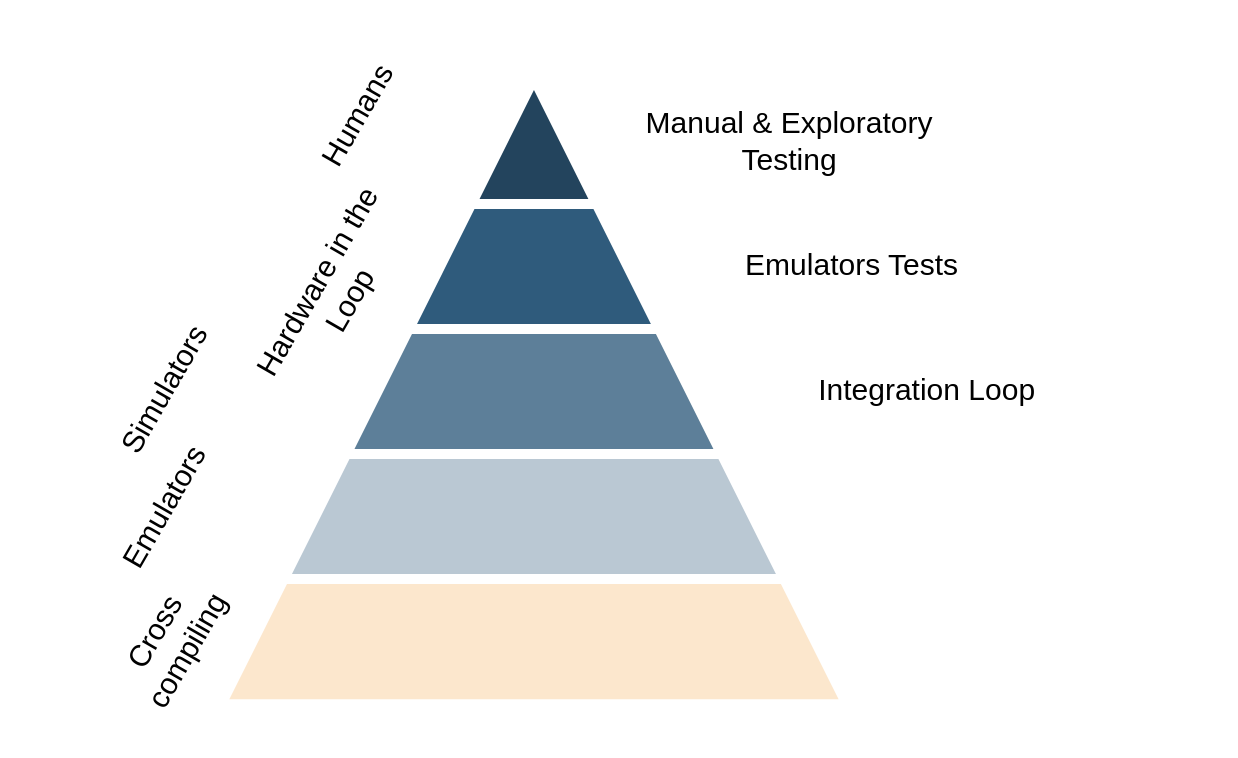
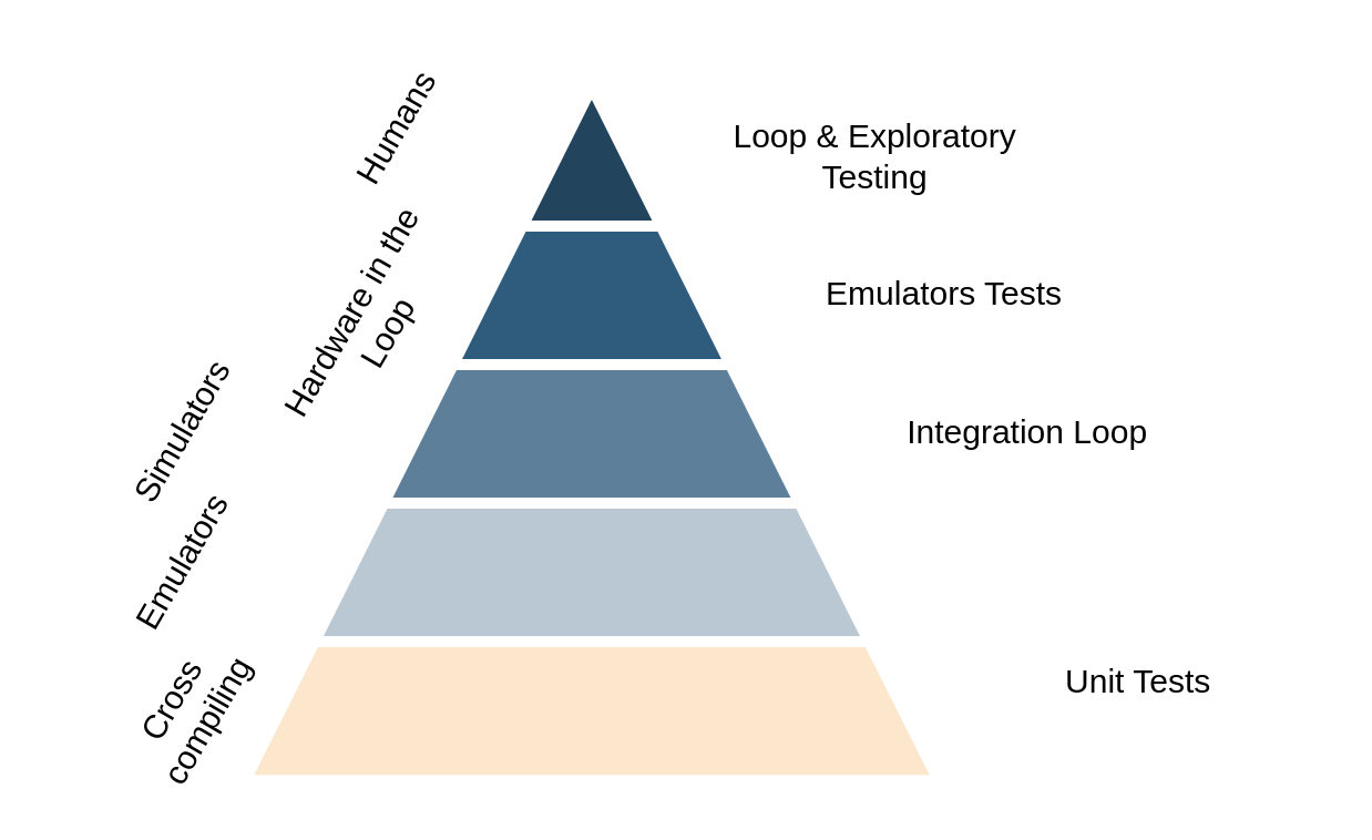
- <mxCell id="7" value="Manual &amp;amp; Exploratory Testing" style="text;html=1;strokeColor=none;fillColor=none;align=center;verticalAlign=middle;whiteSpace=wrap;rounded=0;" parent="1" vertex="1"><mxGeometry x="253" y="30" width="125" height="30" as="geometry" /></mxCell>
+ <mxCell id="7" value="Loop &amp;amp; Exploratory Testing" style="text;html=1;strokeColor=none;fillColor=none;align=center;verticalAlign=middle;whiteSpace=wrap;rounded=0;" parent="1" vertex="1"><mxGeometry x="253" y="30" width="125" height="30" as="geometry" /></mxCell>
+ <mxCell id="10" value="Unit Tests" style="text;html=1;strokeColor=none;fillColor=none;align=center;verticalAlign=middle;whiteSpace=wrap;rounded=0;" parent="1" vertex="1"><mxGeometry x="348" y="220" width="125" height="30" as="geometry" /></mxCell>
